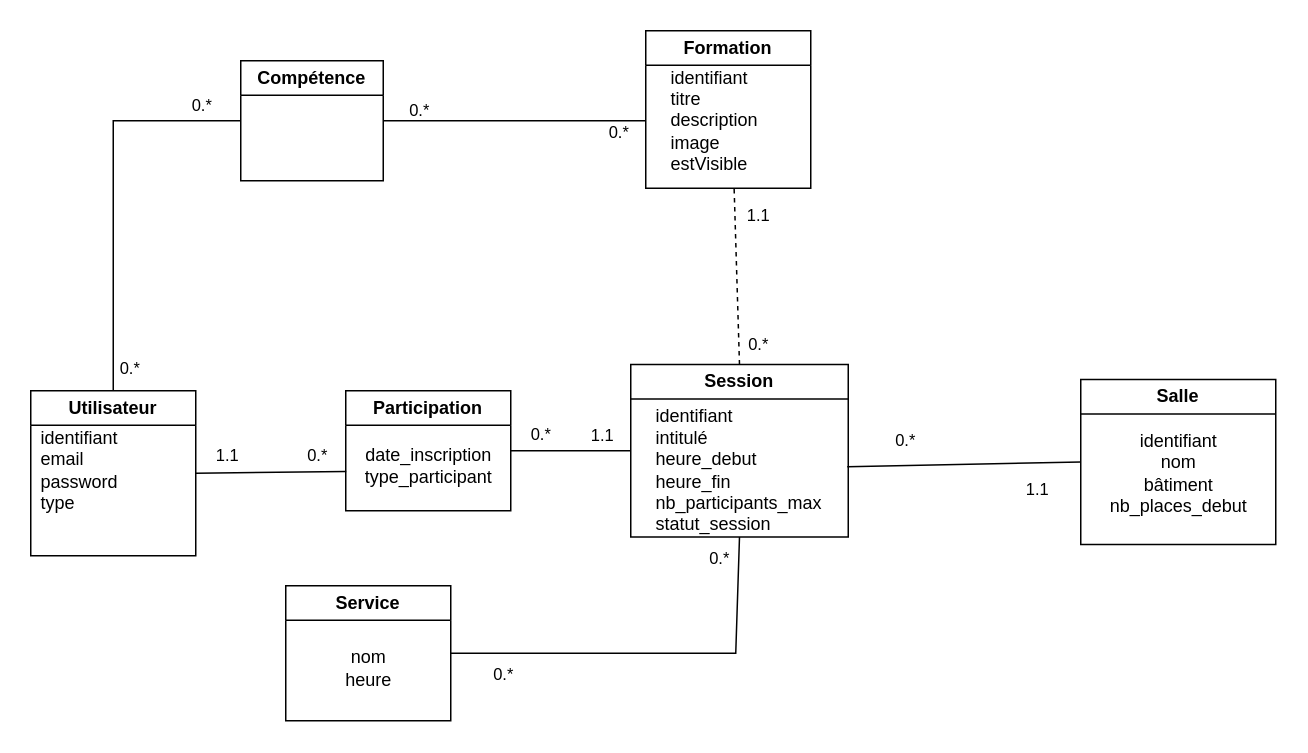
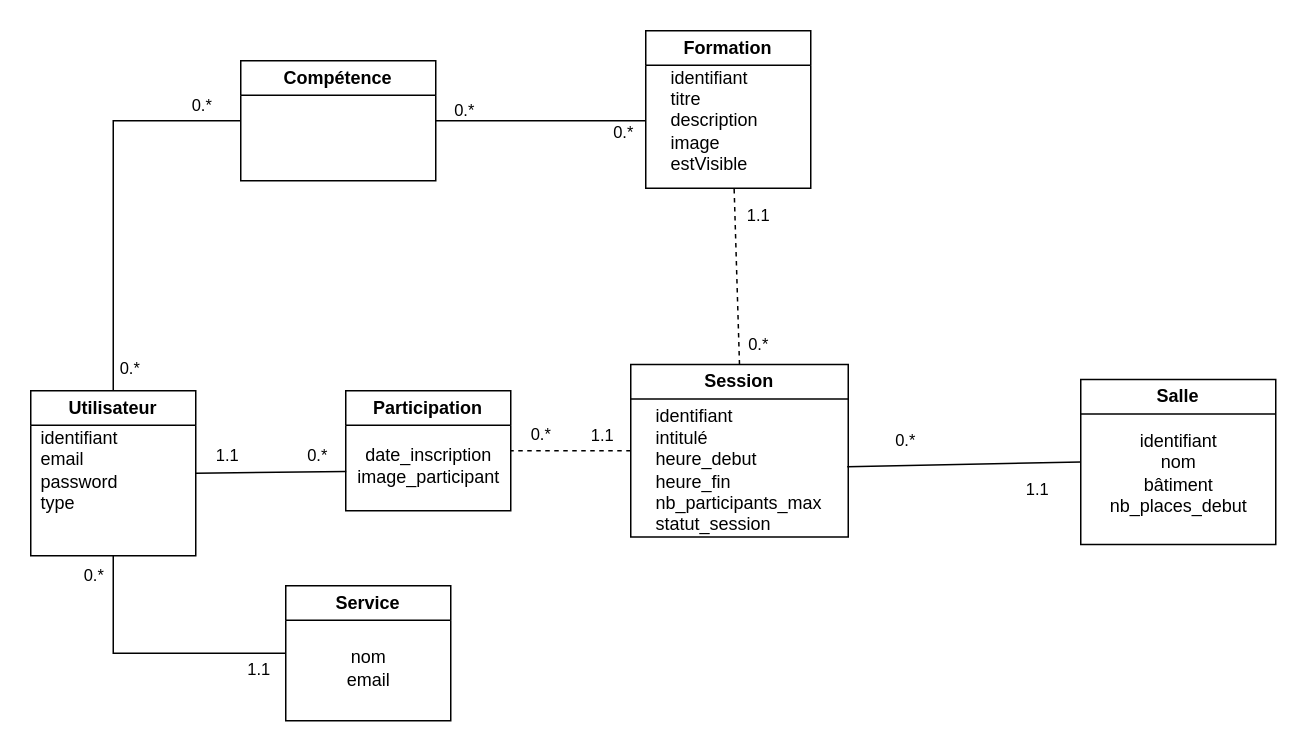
- <mxCell id="21" value="Compétence" style="swimlane;whiteSpace=wrap;html=1;startSize=23;" parent="1" vertex="1"><mxGeometry x="160" y="40" width="95" height="80" as="geometry" /></mxCell>
+ <mxCell id="21" value="Compétence" style="swimlane;whiteSpace=wrap;html=1;startSize=23;" parent="1" vertex="1"><mxGeometry x="160" y="40" width="130" height="80" as="geometry" /></mxCell>
- <mxCell id="16" value="" style="endArrow=none;html=1;rounded=0;exitX=0;exitY=0.5;exitDx=0;exitDy=0;entryX=1;entryY=0.5;entryDx=0;entryDy=0;" parent="1" source="6" target="14" edge="1"><mxGeometry width="50" height="50" relative="1" as="geometry"><mxPoint x="440" y="299.5" as="sourcePoint" /><mxPoint x="330" y="300" as="targetPoint" /><Array as="points" /></mxGeometry></mxCell>
+ <mxCell id="16" value="" style="endArrow=none;html=1;rounded=0;exitX=0;exitY=0.5;exitDx=0;exitDy=0;entryX=1;entryY=0.5;entryDx=0;entryDy=0;dashed=1;" parent="1" source="6" target="14" edge="1"><mxGeometry width="50" height="50" relative="1" as="geometry"><mxPoint x="440" y="299.5" as="sourcePoint" /><mxPoint x="330" y="300" as="targetPoint" /><Array as="points" /></mxGeometry></mxCell>
- <mxCell id="15" value="&lt;div&gt;&lt;span style=&quot;background-color: transparent; color: light-dark(rgb(0, 0, 0), rgb(255, 255, 255));&quot;&gt;date_inscription&lt;/span&gt;&lt;/div&gt;&lt;div&gt;type_participant&lt;/div&gt;" style="text;html=1;align=center;verticalAlign=middle;resizable=0;points=[];autosize=1;strokeColor=none;fillColor=none;" parent="14" vertex="1"><mxGeometry y="30" width="110" height="40" as="geometry" /></mxCell>
+ <mxCell id="15" value="&lt;div&gt;&lt;span style=&quot;background-color: transparent; color: light-dark(rgb(0, 0, 0), rgb(255, 255, 255));&quot;&gt;date_inscription&lt;/span&gt;&lt;/div&gt;&lt;div&gt;image_participant&lt;/div&gt;" style="text;html=1;align=center;verticalAlign=middle;resizable=0;points=[];autosize=1;strokeColor=none;fillColor=none;" parent="14" vertex="1"><mxGeometry y="30" width="110" height="40" as="geometry" /></mxCell>
+ <mxCell id="36" value="" style="endArrow=none;html=1;rounded=0;exitX=0;exitY=0.5;exitDx=0;exitDy=0;entryX=0.5;entryY=1;entryDx=0;entryDy=0;" parent="1" source="31" target="2" edge="1"><mxGeometry width="50" height="50" relative="1" as="geometry"><mxPoint x="350" y="290" as="sourcePoint" /><mxPoint x="400" y="240" as="targetPoint" /><Array as="points"><mxPoint x="75" y="435" /></Array></mxGeometry></mxCell>
+ <mxCell id="37" value="1.1" style="edgeLabel;html=1;align=center;verticalAlign=middle;resizable=0;points=[];" parent="36" vertex="1" connectable="0"><mxGeometry x="-0.794" y="2" relative="1" as="geometry"><mxPoint y="8" as="offset" /></mxGeometry></mxCell>
+ <mxCell id="38" value="0.*" style="edgeLabel;html=1;align=center;verticalAlign=middle;resizable=0;points=[];" parent="36" vertex="1" connectable="0"><mxGeometry x="0.794" y="1" relative="1" as="geometry"><mxPoint x="-13" y="-7" as="offset" /></mxGeometry></mxCell>
- <mxCell id="33" value="" style="endArrow=none;html=1;rounded=0;exitX=1;exitY=0.5;exitDx=0;exitDy=0;entryX=0.5;entryY=1;entryDx=0;entryDy=0;" parent="1" source="31" target="6" edge="1"><mxGeometry width="50" height="50" relative="1" as="geometry"><mxPoint x="350" y="390" as="sourcePoint" /><mxPoint x="400" y="340" as="targetPoint" /><Array as="points"><mxPoint x="490" y="435" /></Array></mxGeometry></mxCell>
- <mxCell id="34" value="0.*" style="edgeLabel;html=1;align=center;verticalAlign=middle;resizable=0;points=[];" parent="33" vertex="1" connectable="0"><mxGeometry x="0.856" y="3" relative="1" as="geometry"><mxPoint x="-10" y="-5" as="offset" /></mxGeometry></mxCell>
- <mxCell id="35" value="0.*" style="edgeLabel;html=1;align=center;verticalAlign=middle;resizable=0;points=[];" parent="33" vertex="1" connectable="0"><mxGeometry x="-0.736" y="-2" relative="1" as="geometry"><mxPoint x="-1" y="11" as="offset" /></mxGeometry></mxCell>
- <mxCell id="32" value="nom&lt;div&gt;heure&lt;/div&gt;" style="text;html=1;align=center;verticalAlign=middle;resizable=0;points=[];autosize=1;strokeColor=none;fillColor=none;" parent="31" vertex="1"><mxGeometry x="30" y="35" width="50" height="40" as="geometry" /></mxCell>
+ <mxCell id="32" value="nom&lt;div&gt;email&lt;/div&gt;" style="text;html=1;align=center;verticalAlign=middle;resizable=0;points=[];autosize=1;strokeColor=none;fillColor=none;" parent="31" vertex="1"><mxGeometry x="30" y="35" width="50" height="40" as="geometry" /></mxCell>
